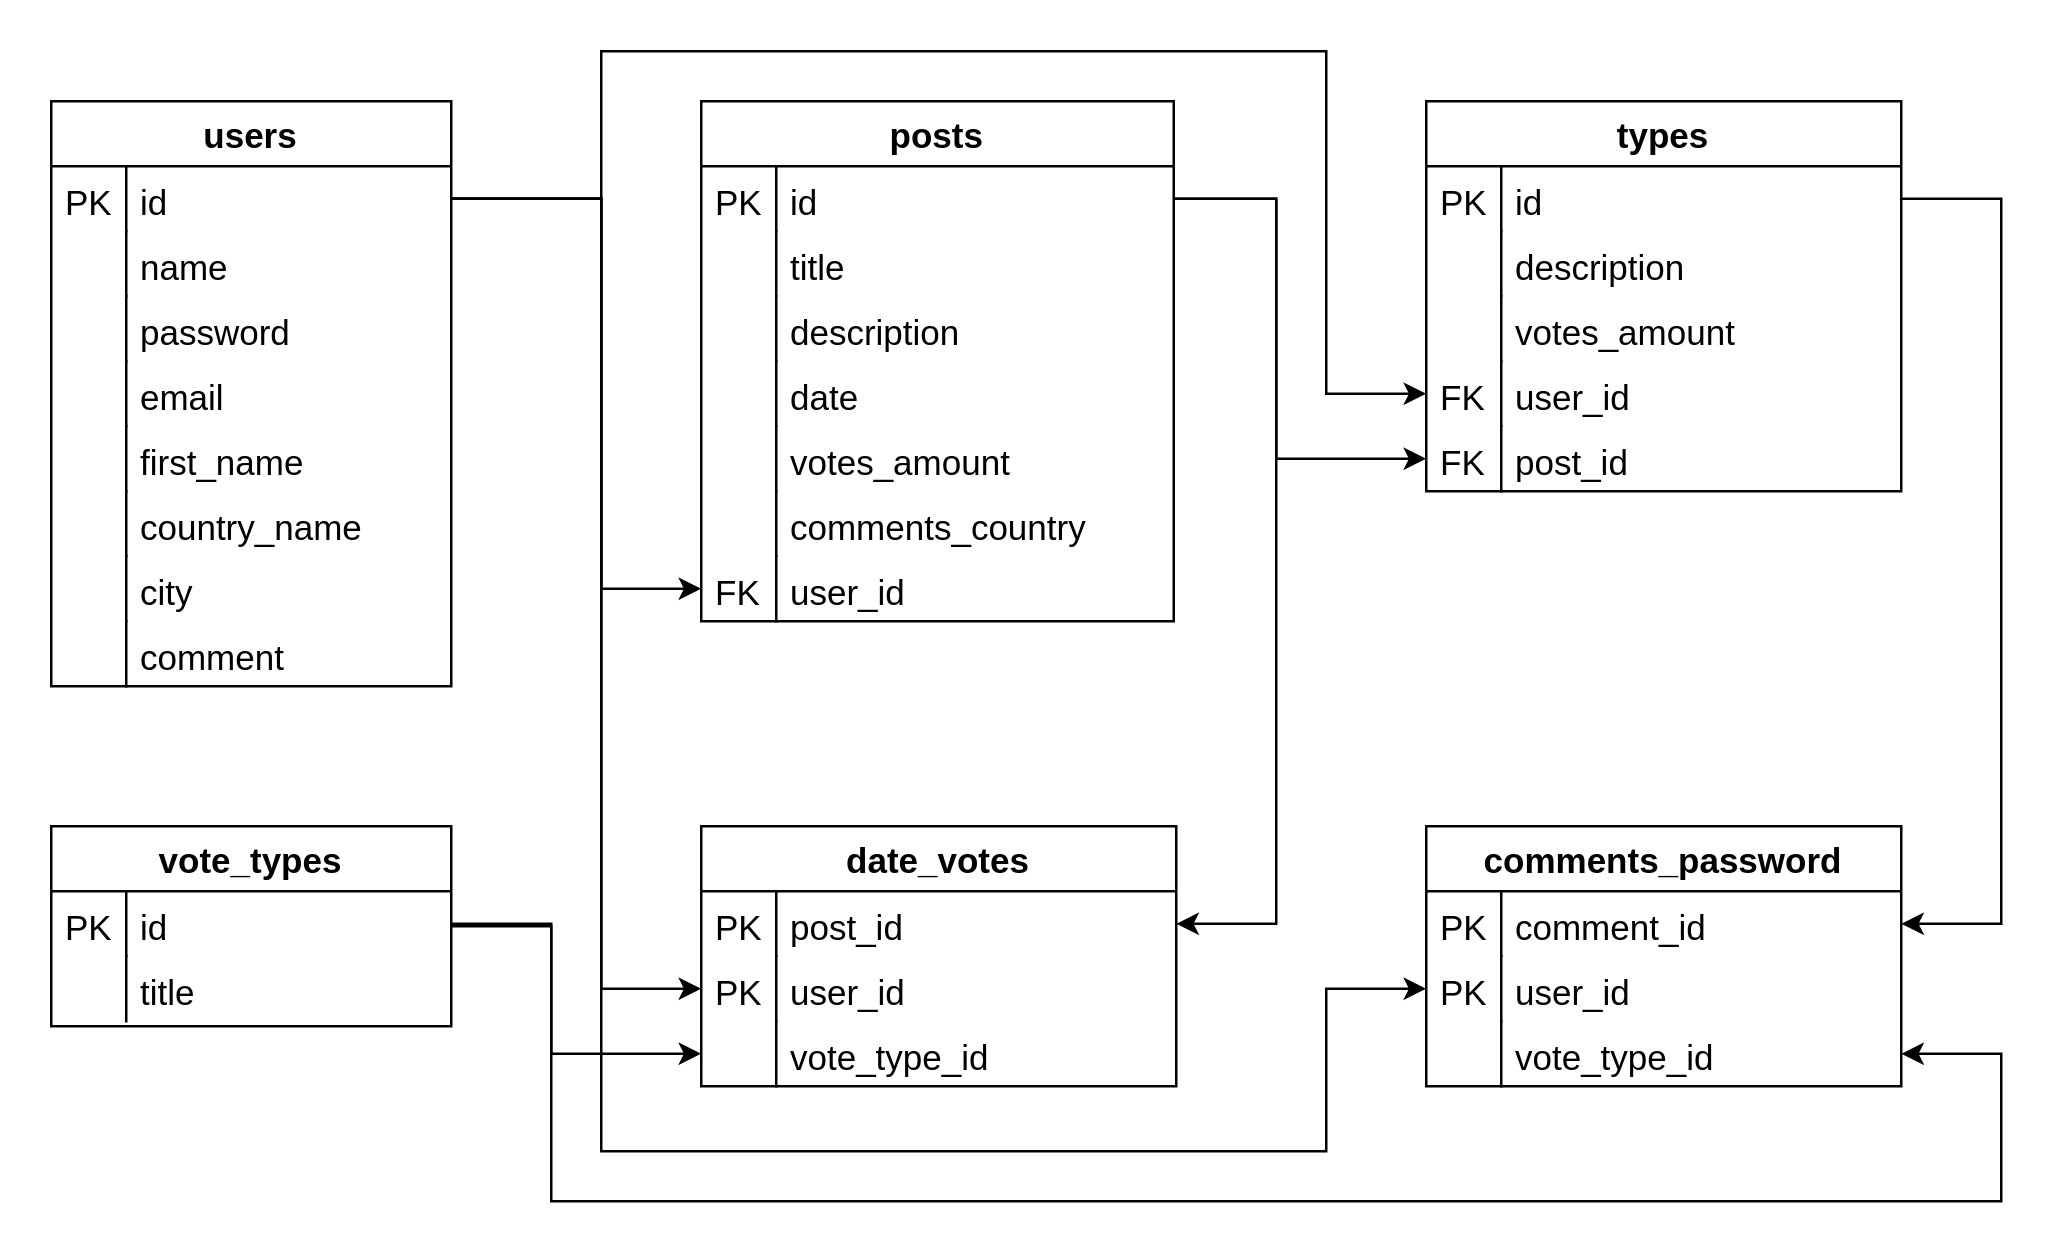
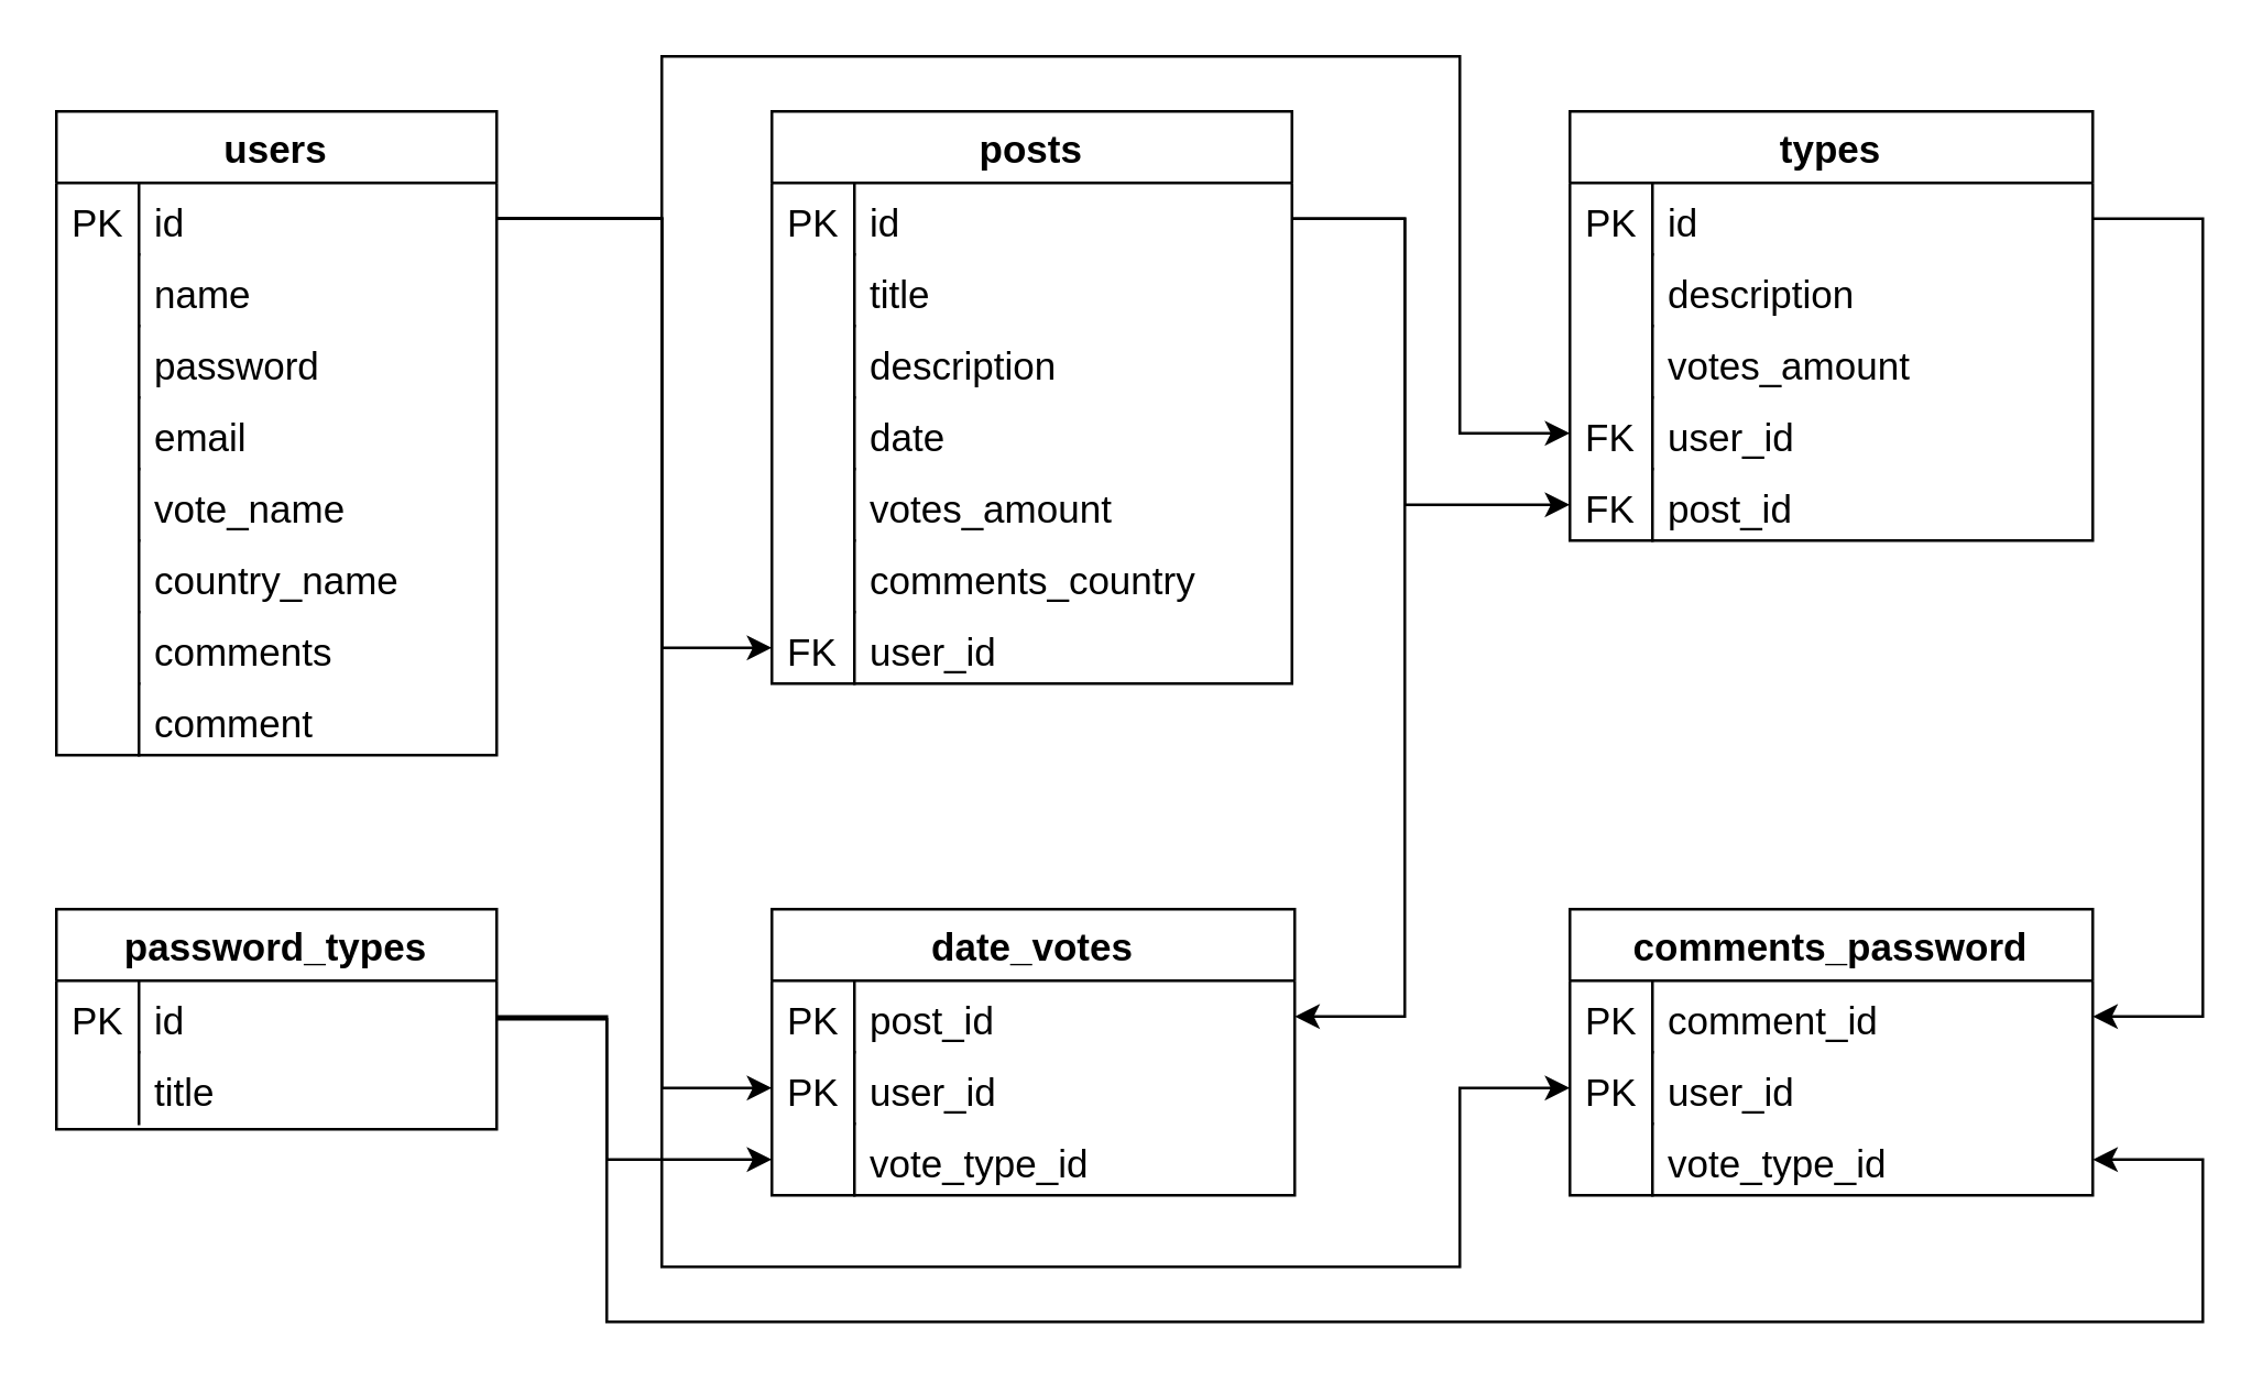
- <mxCell id="22" value="first_name" style="shape=partialRectangle;top=0;left=0;right=0;bottom=0;align=left;verticalAlign=top;fillColor=none;spacingLeft=34;spacingRight=4;overflow=hidden;rotatable=0;points=[[0,0.5],[1,0.5]];portConstraint=eastwest;dropTarget=0;fontSize=14;" parent="13" vertex="1"><mxGeometry y="130" width="160" height="26" as="geometry" /></mxCell>
+ <mxCell id="22" value="vote_name" style="shape=partialRectangle;top=0;left=0;right=0;bottom=0;align=left;verticalAlign=top;fillColor=none;spacingLeft=34;spacingRight=4;overflow=hidden;rotatable=0;points=[[0,0.5],[1,0.5]];portConstraint=eastwest;dropTarget=0;fontSize=14;" parent="13" vertex="1"><mxGeometry y="130" width="160" height="26" as="geometry" /></mxCell>
- <mxCell id="26" value="city" style="shape=partialRectangle;top=0;left=0;right=0;bottom=0;align=left;verticalAlign=top;fillColor=none;spacingLeft=34;spacingRight=4;overflow=hidden;rotatable=0;points=[[0,0.5],[1,0.5]];portConstraint=eastwest;dropTarget=0;fontSize=14;" parent="13" vertex="1"><mxGeometry y="182" width="160" height="26" as="geometry" /></mxCell>
+ <mxCell id="26" value="comments" style="shape=partialRectangle;top=0;left=0;right=0;bottom=0;align=left;verticalAlign=top;fillColor=none;spacingLeft=34;spacingRight=4;overflow=hidden;rotatable=0;points=[[0,0.5],[1,0.5]];portConstraint=eastwest;dropTarget=0;fontSize=14;" parent="13" vertex="1"><mxGeometry y="182" width="160" height="26" as="geometry" /></mxCell>
- <mxCell id="68" value="vote_types" style="swimlane;fontStyle=1;childLayout=stackLayout;horizontal=1;startSize=26;horizontalStack=0;resizeParent=1;resizeLast=0;collapsible=1;marginBottom=0;rounded=0;shadow=0;strokeWidth=1;fontSize=14;" vertex="1" parent="1"><mxGeometry x="20" y="330" width="160" height="80" as="geometry"><mxRectangle x="260" y="80" width="160" height="26" as="alternateBounds" /></mxGeometry></mxCell>
+ <mxCell id="68" value="password_types" style="swimlane;fontStyle=1;childLayout=stackLayout;horizontal=1;startSize=26;horizontalStack=0;resizeParent=1;resizeLast=0;collapsible=1;marginBottom=0;rounded=0;shadow=0;strokeWidth=1;fontSize=14;" vertex="1" parent="1"><mxGeometry x="20" y="330" width="160" height="80" as="geometry"><mxRectangle x="260" y="80" width="160" height="26" as="alternateBounds" /></mxGeometry></mxCell>
